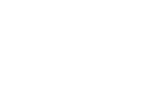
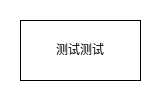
+ <mxCell id="2" value="测试测试" style="rounded=0;whiteSpace=wrap;html=1;" vertex="1" parent="1"><mxGeometry x="20" y="20" width="120" height="60" as="geometry" /></mxCell>
